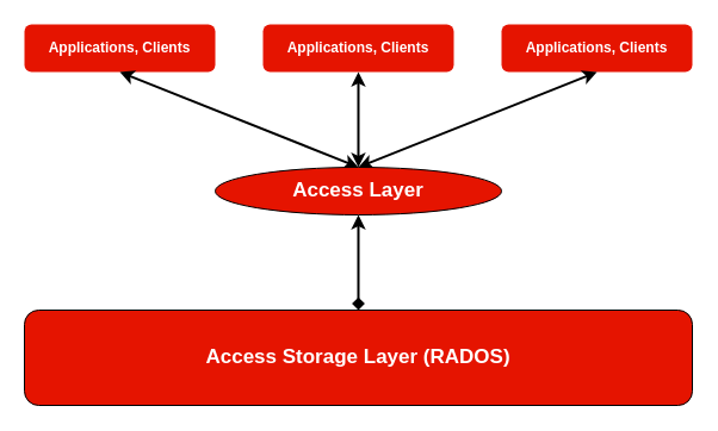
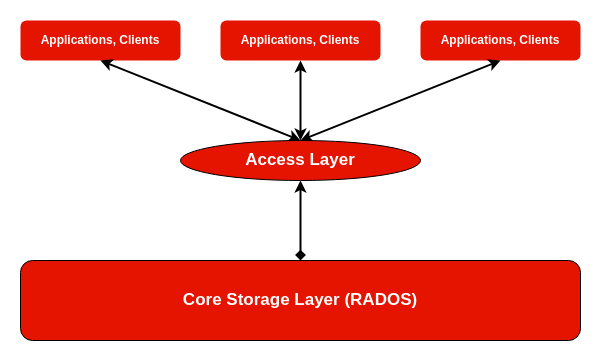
- <mxCell id="2" value="Access Storage Layer (RADOS)" style="rounded=1;whiteSpace=wrap;html=1;fillColor=light-dark(#E51400,#160000);fontColor=light-dark(#FFFFFF,#FEFEFE);strokeColor=default;fontStyle=1;fontSize=17;" vertex="1" parent="1"><mxGeometry x="20" y="260" width="560" height="80" as="geometry" /></mxCell>
+ <mxCell id="2" value="Core Storage Layer (RADOS)" style="rounded=1;whiteSpace=wrap;html=1;fillColor=light-dark(#E51400,#160000);fontColor=light-dark(#FFFFFF,#FEFEFE);strokeColor=default;fontStyle=1;fontSize=17;" vertex="1" parent="1"><mxGeometry x="20" y="260" width="560" height="80" as="geometry" /></mxCell>
